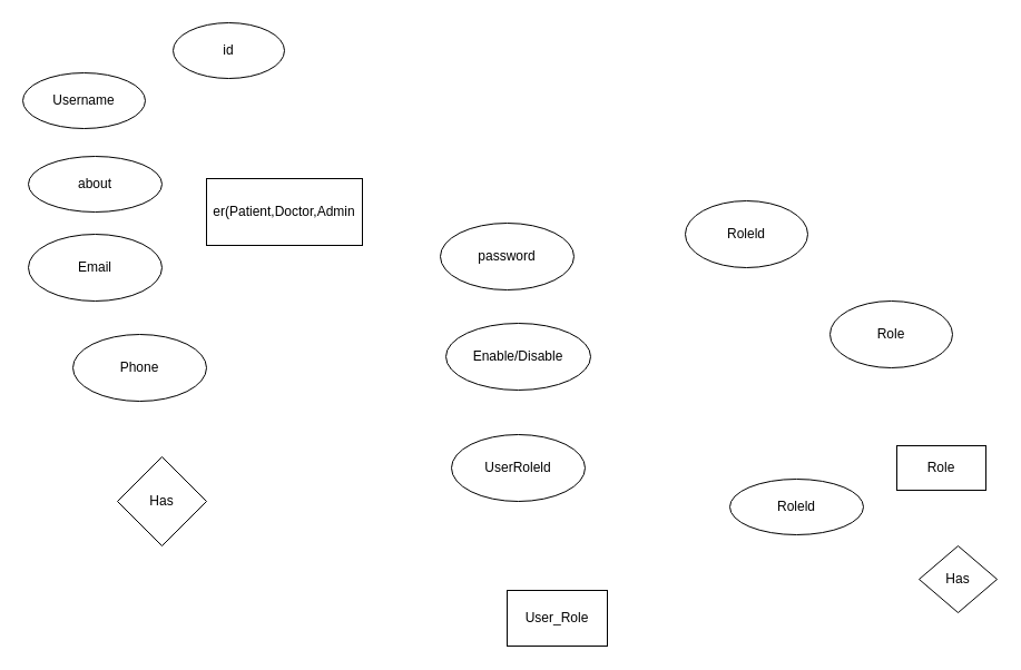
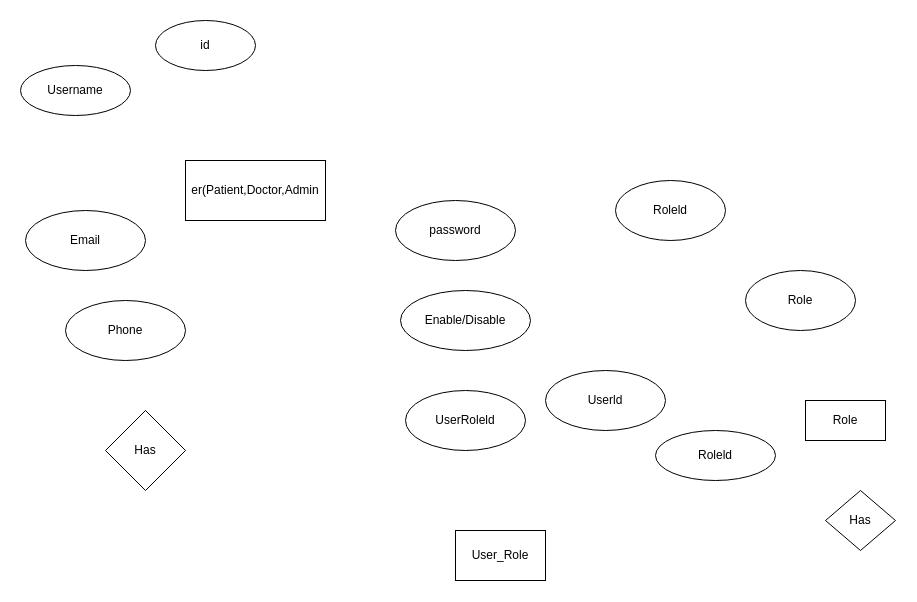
- <mxCell id="4" value="about" style="ellipse;whiteSpace=wrap;html=1;" vertex="1" parent="1"><mxGeometry x="25" y="140" width="120" height="50" as="geometry" /></mxCell>
+ <mxCell id="12" value="Userld" style="ellipse;whiteSpace=wrap;html=1;" vertex="1" parent="1"><mxGeometry x="545" y="370" width="120" height="60" as="geometry" /></mxCell>
